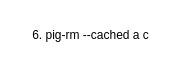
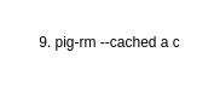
- <mxCell id="2" value="6. pig-rm --cached a c" style="text;html=1;align=center;verticalAlign=middle;resizable=0;points=[];autosize=1;strokeColor=none;fillColor=none;" vertex="1" parent="1"><mxGeometry x="20" y="20" width="140" height="30" as="geometry" /></mxCell>
+ <mxCell id="2" value="9. pig-rm --cached a c" style="text;html=1;align=center;verticalAlign=middle;resizable=0;points=[];autosize=1;strokeColor=none;fillColor=none;" vertex="1" parent="1"><mxGeometry x="20" y="20" width="140" height="30" as="geometry" /></mxCell>
